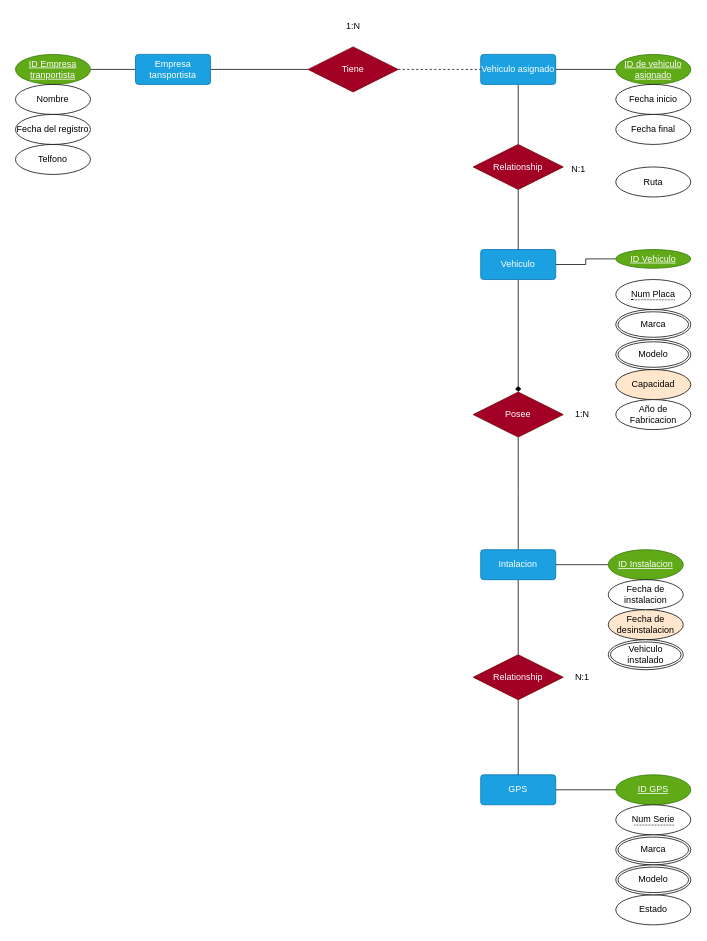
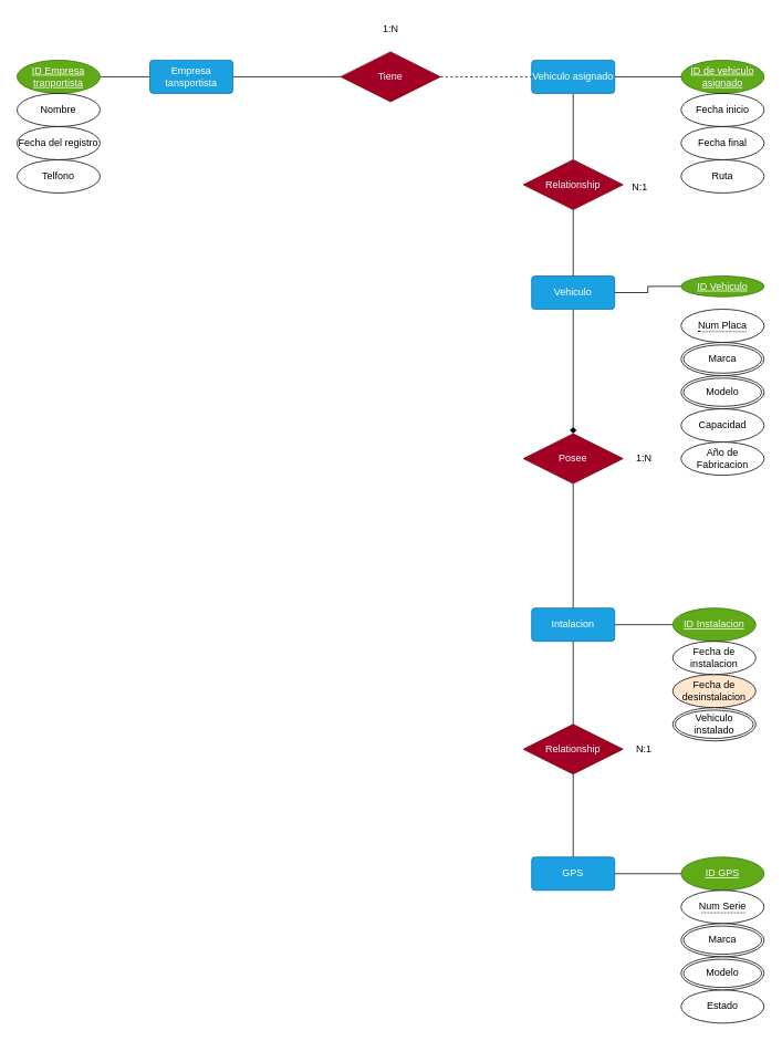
- <mxCell id="35" value="Ruta" style="ellipse;whiteSpace=wrap;html=1;align=center;" vertex="1" parent="1"><mxGeometry x="820" y="222" width="100" height="40" as="geometry" /></mxCell>
+ <mxCell id="35" value="Ruta" style="ellipse;whiteSpace=wrap;html=1;align=center;" vertex="1" parent="1"><mxGeometry x="820" y="192" width="100" height="40" as="geometry" /></mxCell>
- <mxCell id="16" value="Capacidad" style="ellipse;whiteSpace=wrap;html=1;align=center;fillColor=#ffe6cc;" vertex="1" parent="1"><mxGeometry x="820" y="492" width="100" height="40" as="geometry" /></mxCell>
+ <mxCell id="16" value="Capacidad" style="ellipse;whiteSpace=wrap;html=1;align=center;" vertex="1" parent="1"><mxGeometry x="820" y="492" width="100" height="40" as="geometry" /></mxCell>
